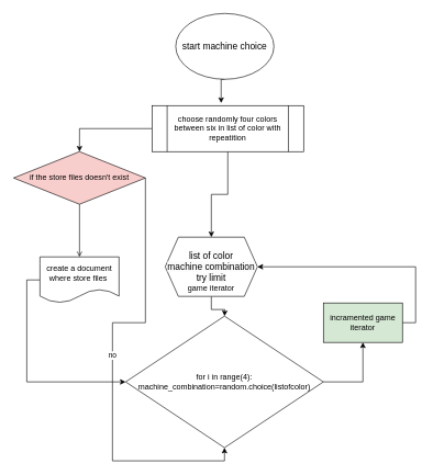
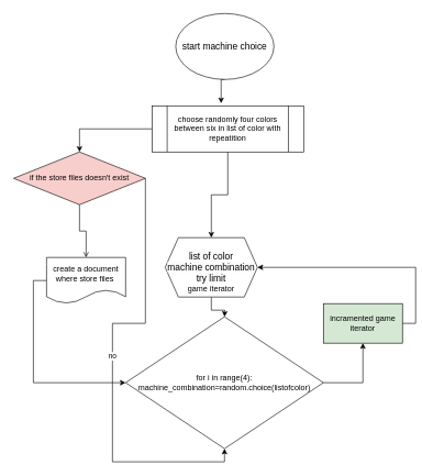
- <mxCell id="14" value="create a document where store files&amp;nbsp;" style="shape=document;whiteSpace=wrap;html=1;boundedLbl=1;" vertex="1" parent="1"><mxGeometry x="60" y="390" width="120" height="70" as="geometry" /></mxCell>
+ <mxCell id="14" value="create a document where store files&amp;nbsp;" style="shape=document;whiteSpace=wrap;html=1;boundedLbl=1;" vertex="1" parent="1"><mxGeometry x="70" y="390" width="120" height="70" as="geometry" /></mxCell>
